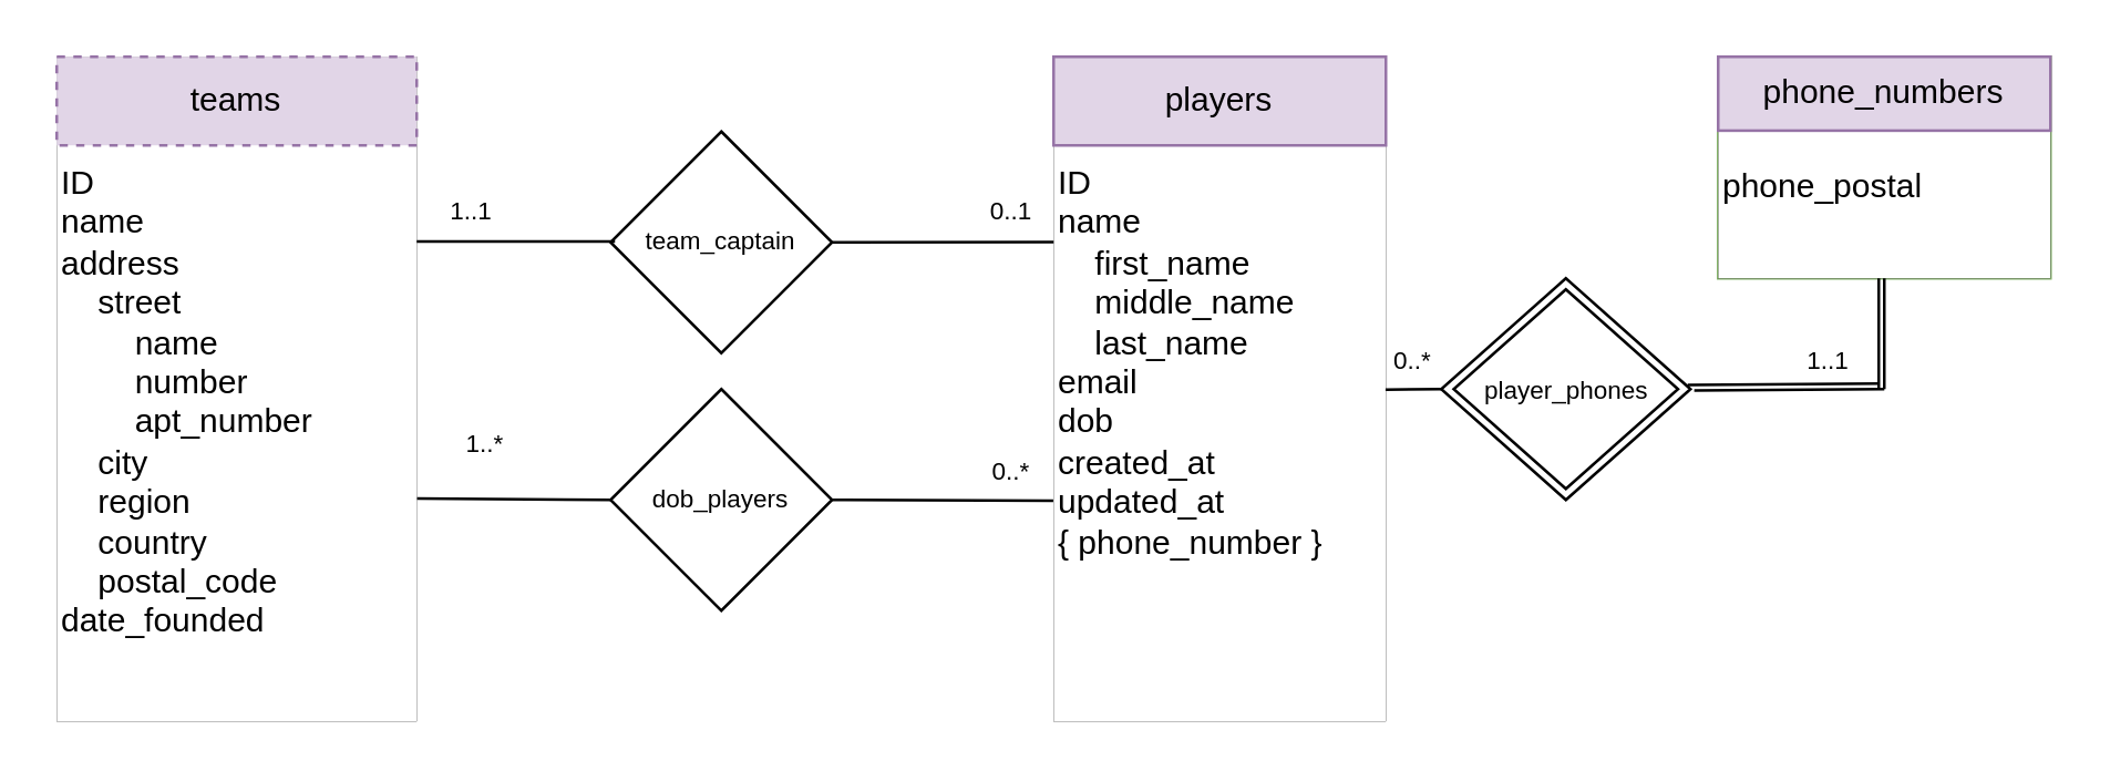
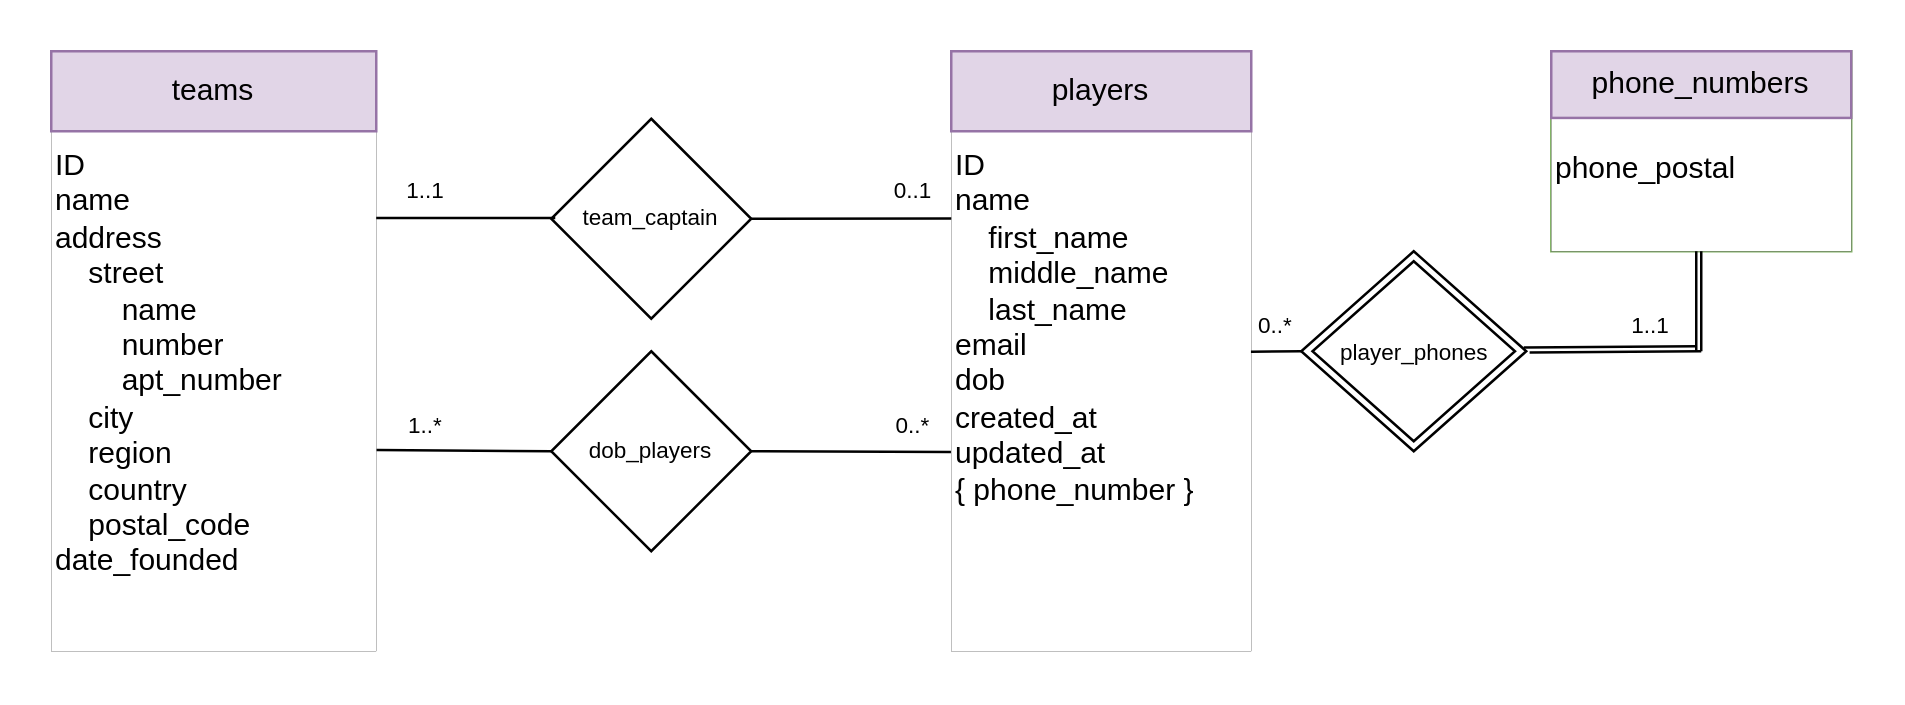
- <mxCell id="10" value="teams" style="rounded=0;whiteSpace=wrap;html=1;fillColor=#e1d5e7;strokeColor=#9673a6;dashed=1;" parent="8" vertex="1"><mxGeometry width="130" height="32" as="geometry" /></mxCell>
+ <mxCell id="10" value="teams" style="rounded=0;whiteSpace=wrap;html=1;fillColor=#e1d5e7;strokeColor=#9673a6;" parent="8" vertex="1"><mxGeometry width="130" height="32" as="geometry" /></mxCell>
- <mxCell id="33" value="1..*" style="text;html=1;strokeColor=none;fillColor=none;align=center;verticalAlign=middle;whiteSpace=wrap;rounded=0;fontSize=9;" parent="1" vertex="1"><mxGeometry x="165" y="150" width="20" height="20" as="geometry" /></mxCell>
+ <mxCell id="33" value="1..*" style="text;html=1;strokeColor=none;fillColor=none;align=center;verticalAlign=middle;whiteSpace=wrap;rounded=0;fontSize=9;" parent="1" vertex="1"><mxGeometry x="160" y="160" width="20" height="20" as="geometry" /></mxCell>
